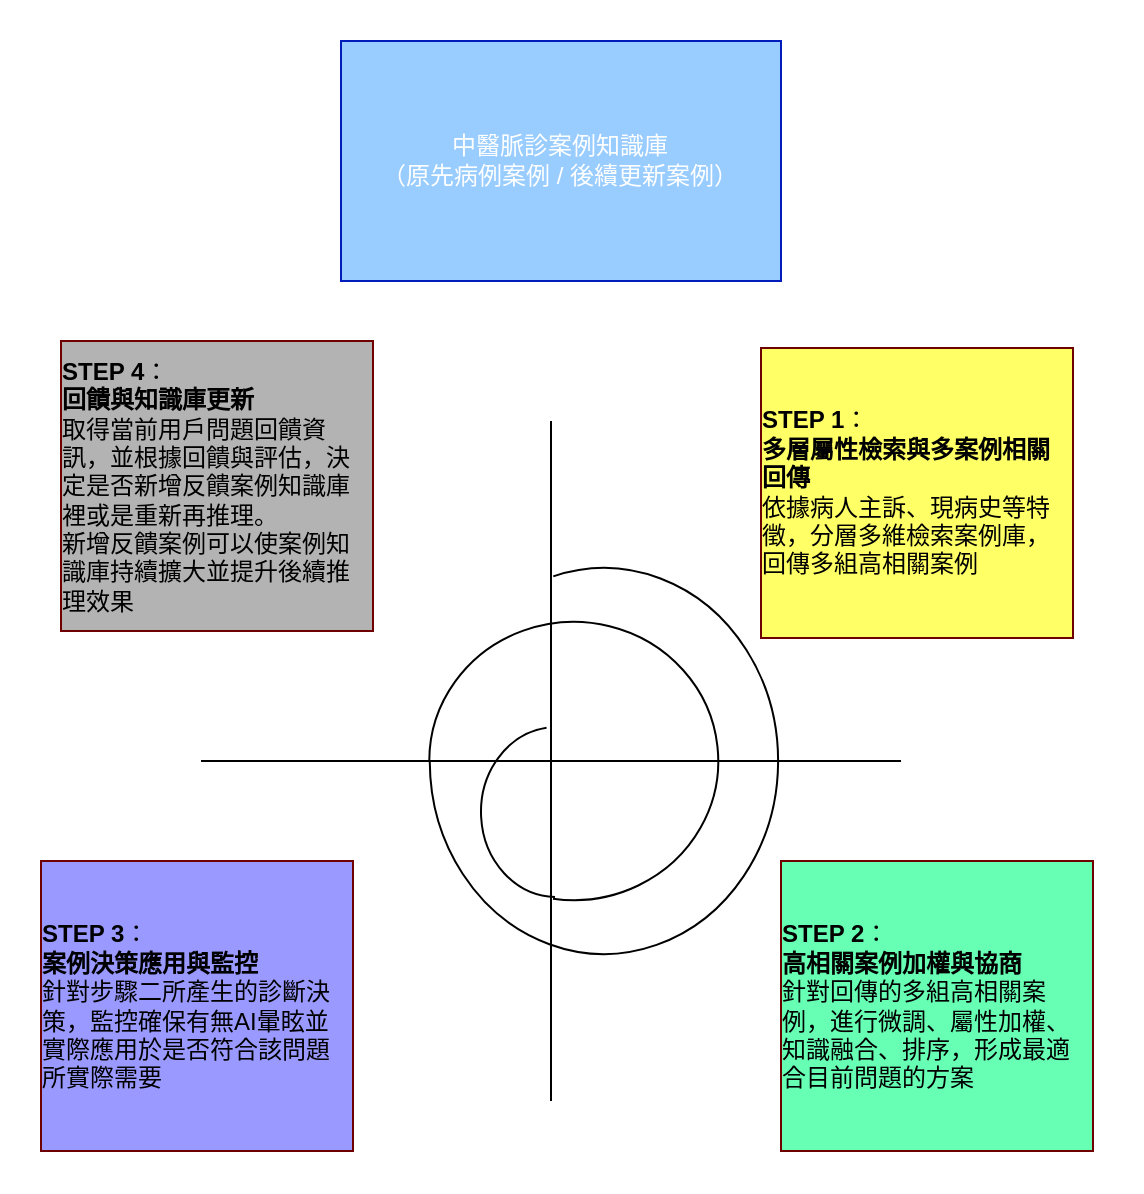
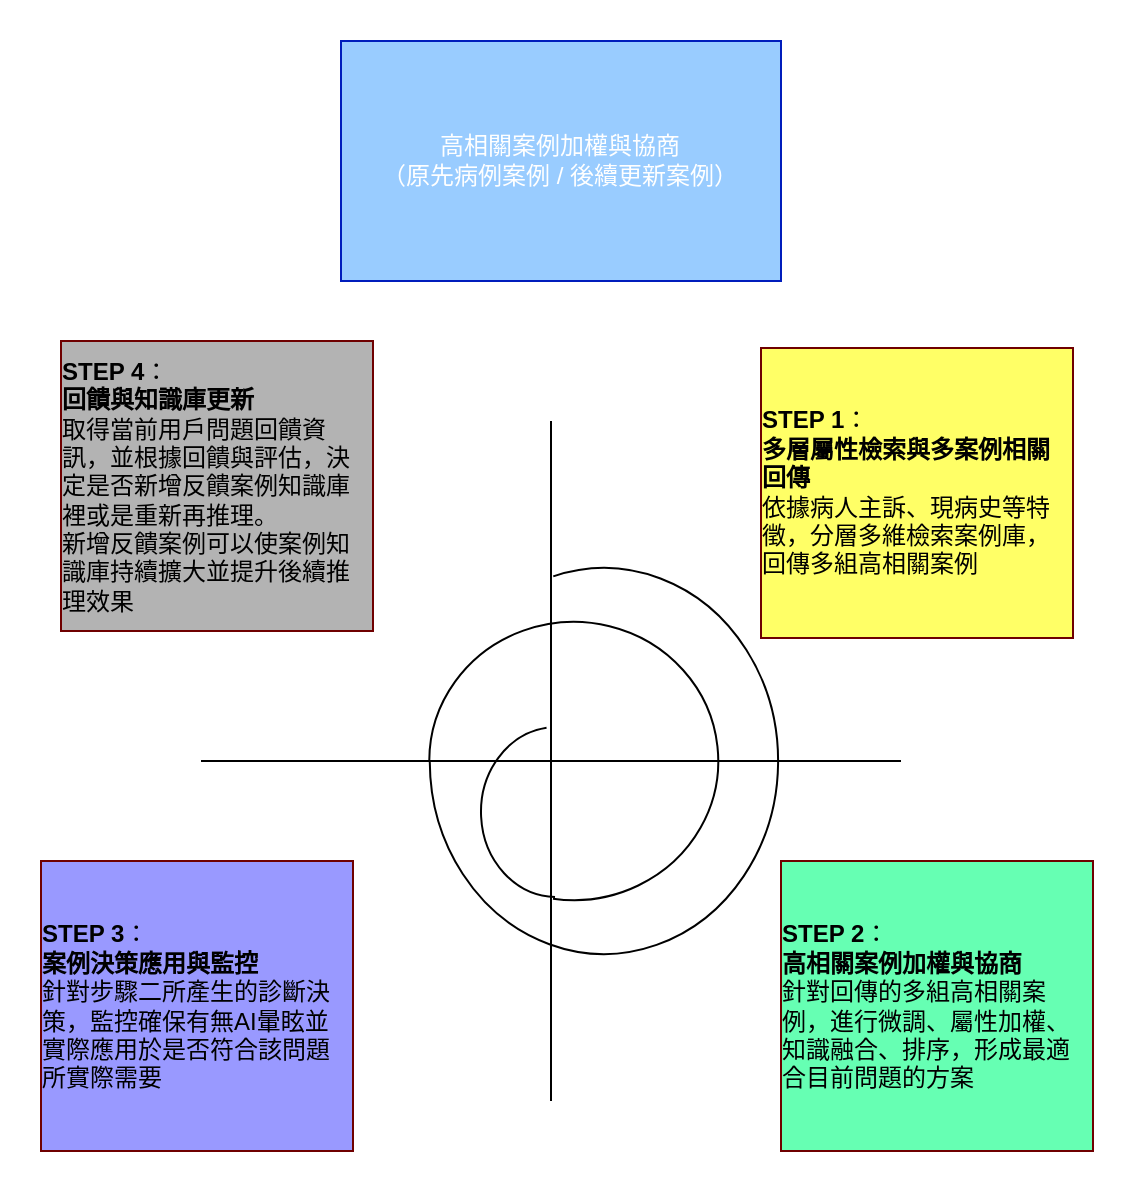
- <mxCell id="4" value="中醫脈診案例知識庫&lt;div&gt;（原先病例案例 / 後續更新案例）&lt;/div&gt;" style="rounded=0;whiteSpace=wrap;html=1;fillColor=#99CCFF;fontColor=#ffffff;strokeColor=#001DBC;" parent="1" vertex="1"><mxGeometry x="170" y="20" width="220" height="120" as="geometry" /></mxCell>
+ <mxCell id="4" value="高相關案例加權與協商&lt;div&gt;（原先病例案例 / 後續更新案例）&lt;/div&gt;" style="rounded=0;whiteSpace=wrap;html=1;fillColor=#99CCFF;fontColor=#ffffff;strokeColor=#001DBC;" parent="1" vertex="1"><mxGeometry x="170" y="20" width="220" height="120" as="geometry" /></mxCell>
